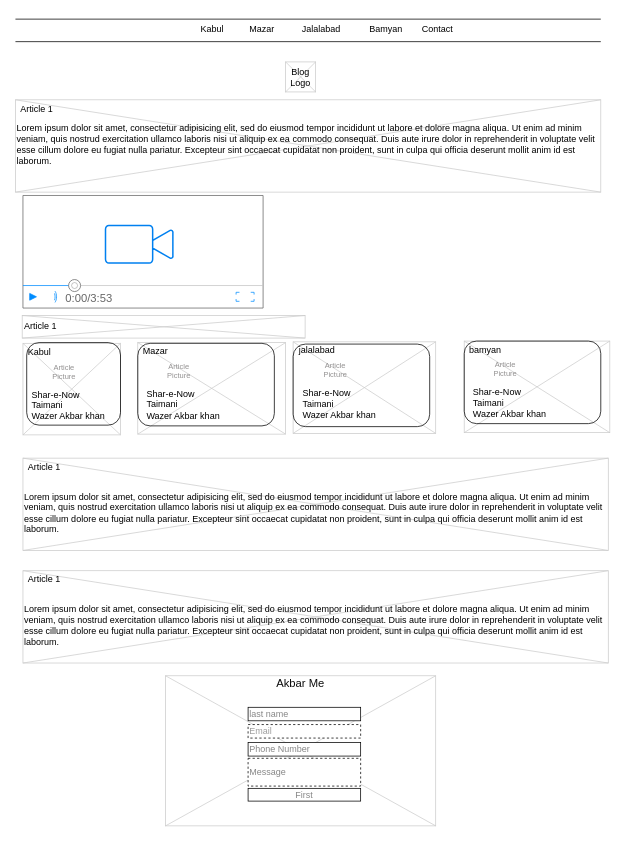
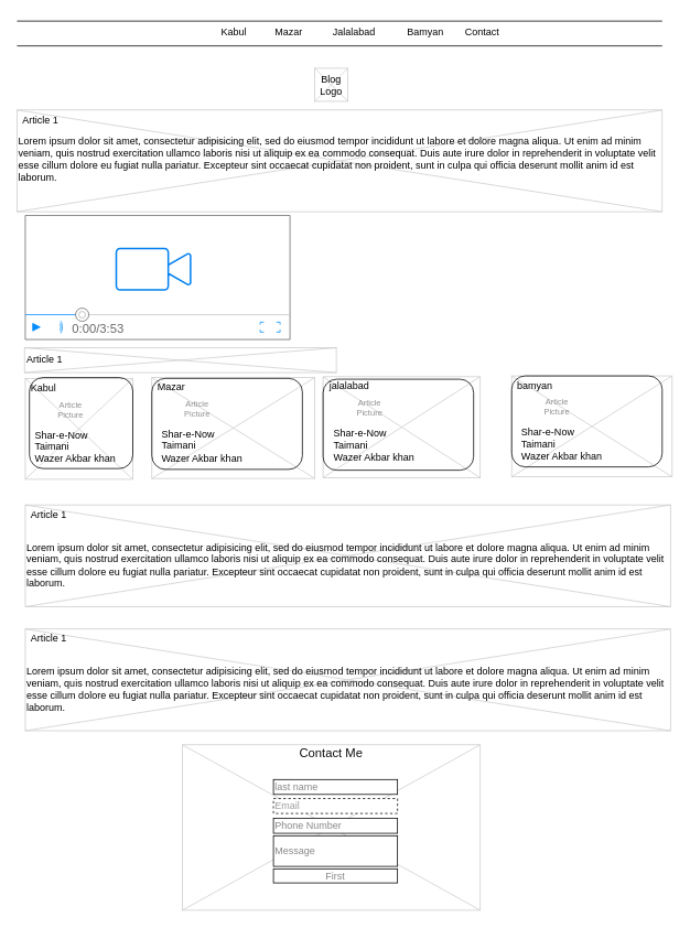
- <mxCell id="39" value="Akbar Me" style="text;spacingTop=-5;align=center;verticalAlign=top;fontSize=15;fontColor=#0D0D0D;" vertex="1" parent="1"><mxGeometry x="220" y="900" width="360" height="200" as="geometry" /></mxCell>
+ <mxCell id="39" value="Contact Me" style="text;spacingTop=-5;align=center;verticalAlign=top;fontSize=15;fontColor=#0D0D0D;" vertex="1" parent="1"><mxGeometry x="220" y="900" width="360" height="200" as="geometry" /></mxCell>
- <mxCell id="43" value="&lt;div style=&quot;&quot;&gt;&lt;span style=&quot;color: rgb(135, 135, 135); background-color: initial;&quot;&gt;Message&lt;/span&gt;&lt;/div&gt;" style="rounded=0;whiteSpace=wrap;html=1;align=left;dashed=1;" vertex="1" parent="1"><mxGeometry x="330" y="1010" width="150" height="37" as="geometry" /></mxCell>
+ <mxCell id="43" value="&lt;div style=&quot;&quot;&gt;&lt;span style=&quot;color: rgb(135, 135, 135); background-color: initial;&quot;&gt;Message&lt;/span&gt;&lt;/div&gt;" style="rounded=0;whiteSpace=wrap;html=1;align=left;" vertex="1" parent="1"><mxGeometry x="330" y="1010" width="150" height="37" as="geometry" /></mxCell>
